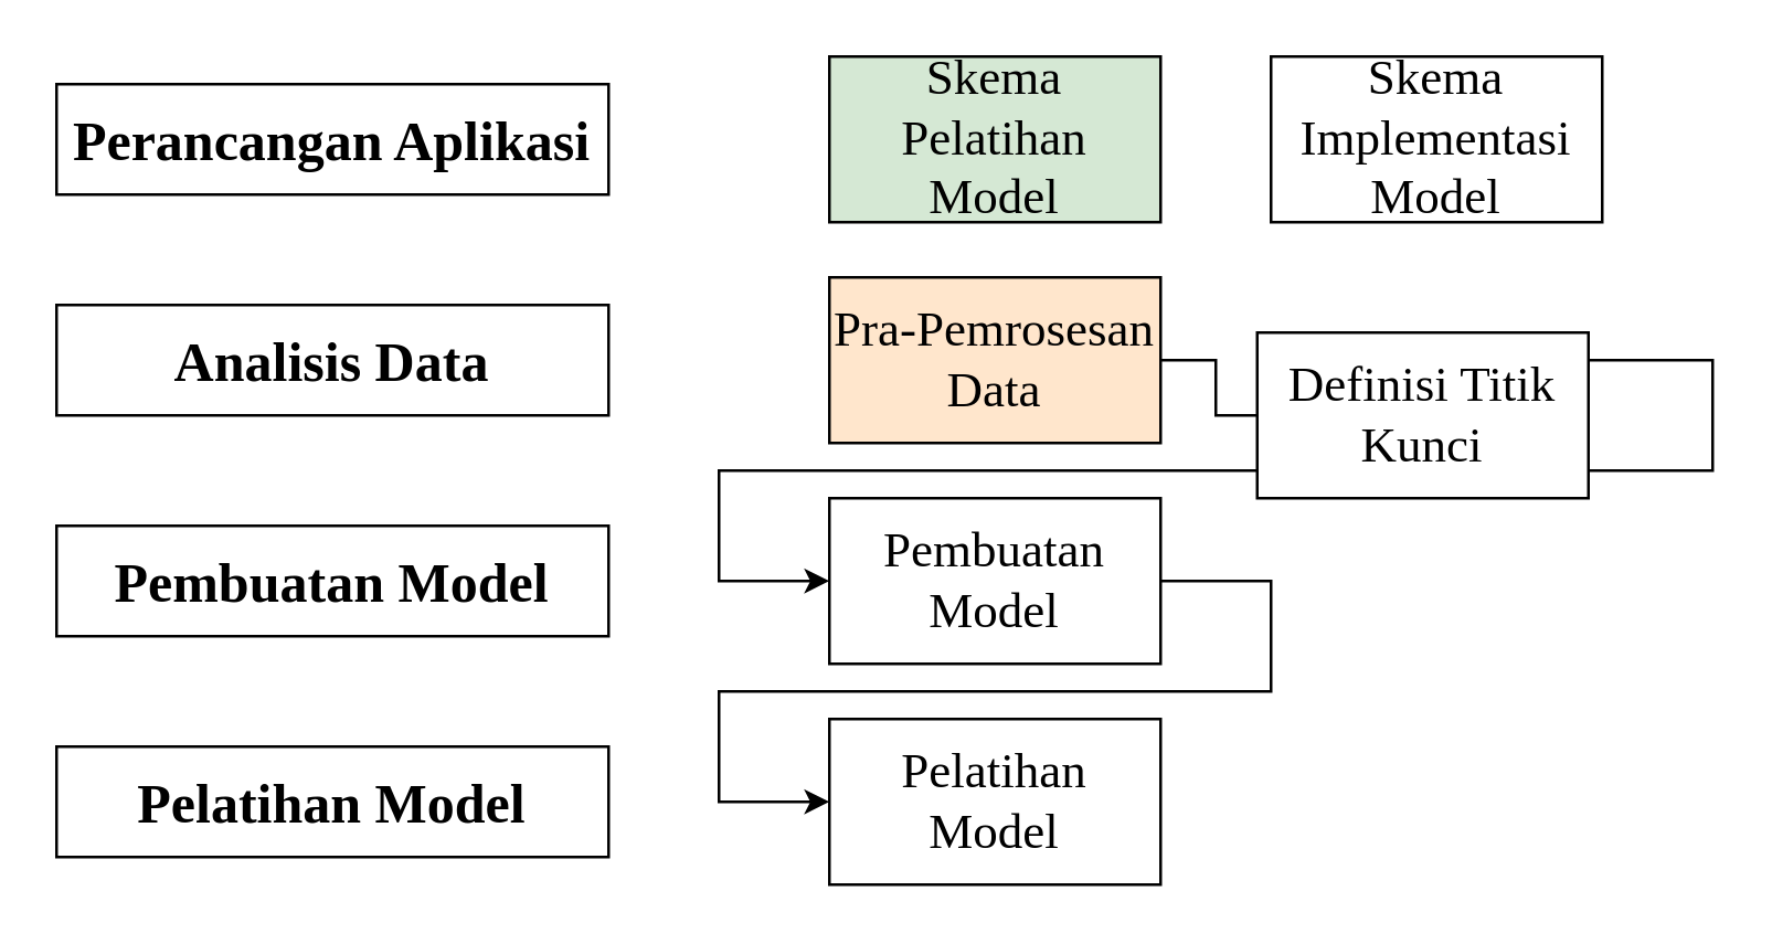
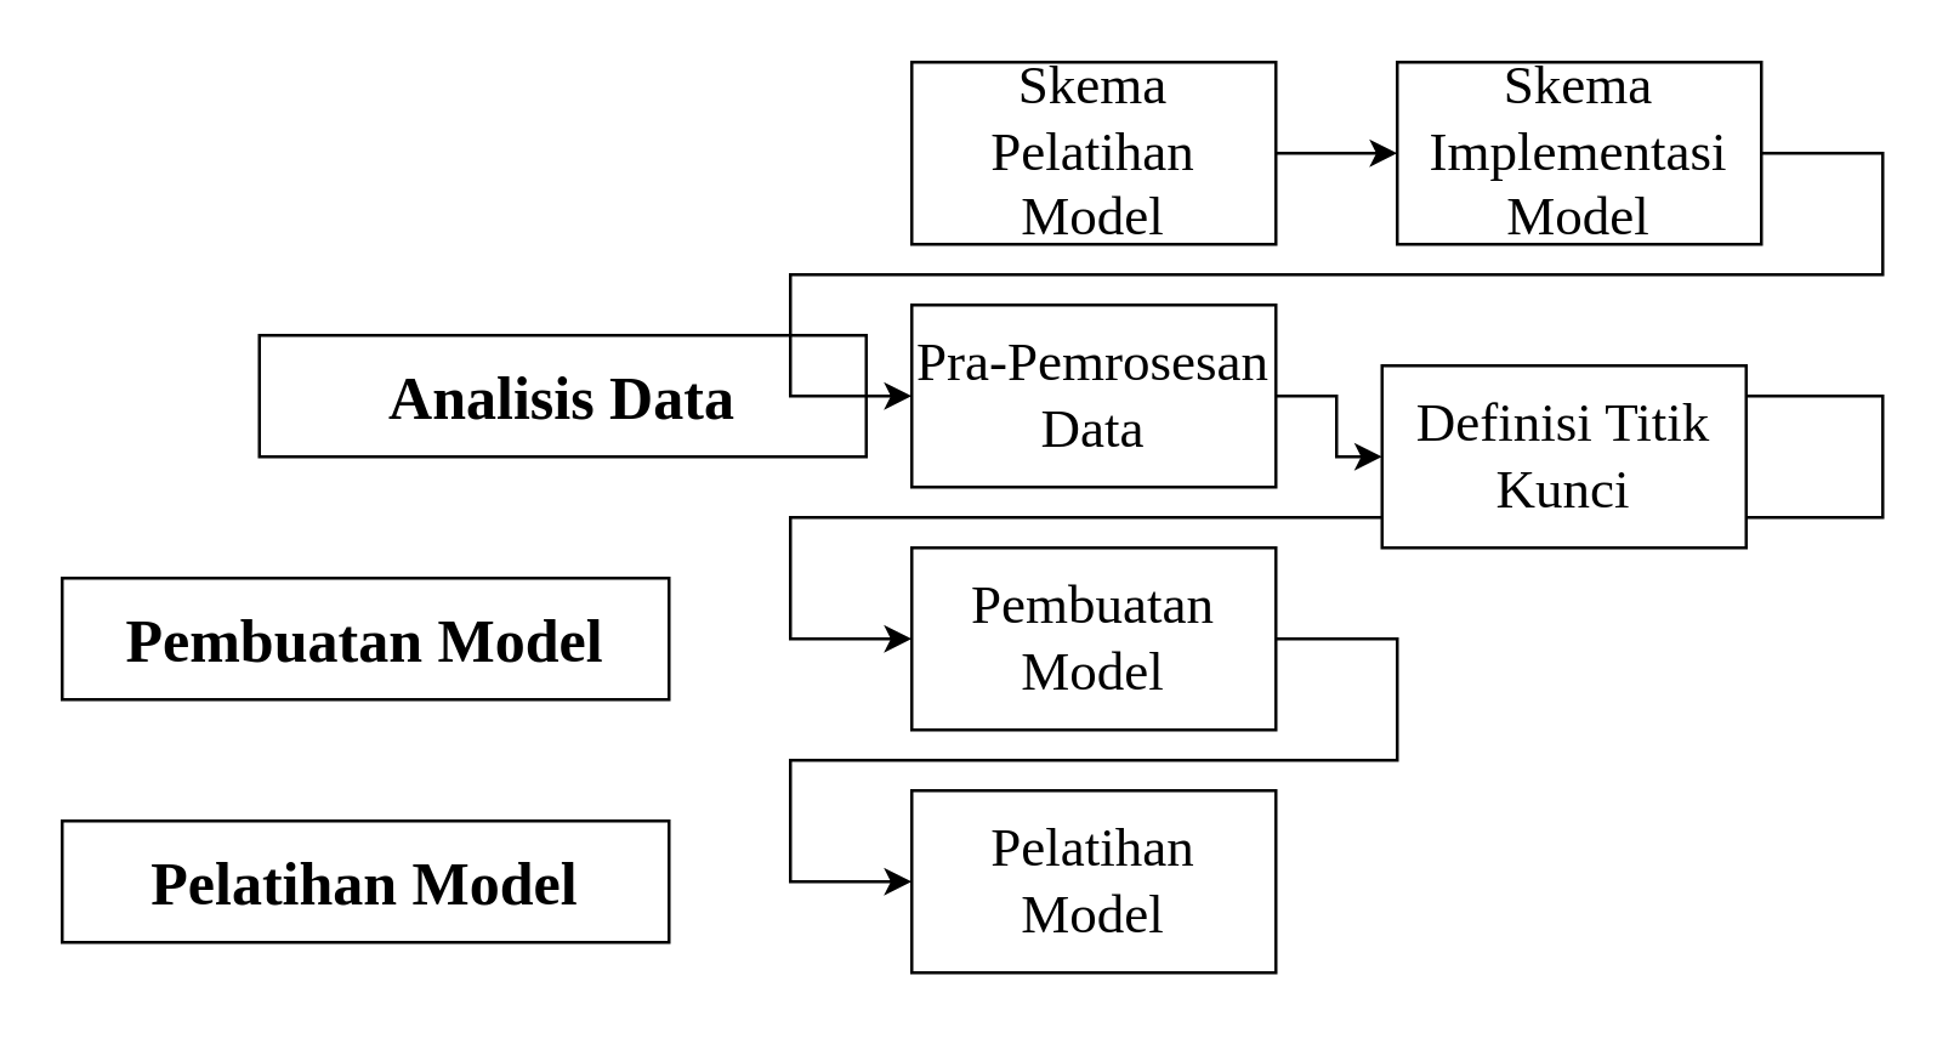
- <mxCell id="2" value="Perancangan Aplikasi" style="rounded=0;whiteSpace=wrap;html=1;fontFamily=Times New Roman;fontSize=20;fontStyle=1" parent="1" vertex="1"><mxGeometry y="30" width="200" height="40" as="geometry" x="20" /></mxCell>
- <mxCell id="7" value="Skema Pelatihan Model" style="rounded=0;whiteSpace=wrap;html=1;fontFamily=Times New Roman;fontSize=18;fillColor=#d5e8d4;" parent="1" vertex="1"><mxGeometry x="300" y="20" width="120" height="60" as="geometry" /></mxCell>
+ <mxCell id="7" value="Skema Pelatihan Model" style="rounded=0;whiteSpace=wrap;html=1;fontFamily=Times New Roman;fontSize=18;" parent="1" vertex="1"><mxGeometry x="300" y="20" width="120" height="60" as="geometry" /></mxCell>
+ <mxCell id="6" style="edgeStyle=orthogonalEdgeStyle;rounded=0;orthogonalLoop=1;jettySize=auto;html=1;entryX=0;entryY=0.5;entryDx=0;entryDy=0;fontFamily=Times New Roman;fontSize=14;" parent="1" source="7" target="9" edge="1"><mxGeometry relative="1" as="geometry" /></mxCell>
+ <mxCell id="8" style="edgeStyle=orthogonalEdgeStyle;rounded=0;orthogonalLoop=1;jettySize=auto;html=1;fontFamily=Times New Roman;fontSize=14;entryX=0;entryY=0.5;entryDx=0;entryDy=0;" parent="1" source="9" target="11" edge="1"><mxGeometry relative="1" as="geometry"><mxPoint x="660" y="120" as="targetPoint" /><Array as="points"><mxPoint x="620" y="50" /><mxPoint x="620" y="90" /><mxPoint x="260" y="90" /><mxPoint x="260" y="130" /></Array></mxGeometry></mxCell>
- <mxCell id="3" value="Analisis Data" style="rounded=0;whiteSpace=wrap;html=1;fontFamily=Times New Roman;fontSize=20;fontStyle=1" parent="1" vertex="1"><mxGeometry y="110" width="200" height="40" as="geometry" x="20" /></mxCell>
+ <mxCell id="3" value="Analisis Data" style="rounded=0;whiteSpace=wrap;html=1;fontFamily=Times New Roman;fontSize=20;fontStyle=1" parent="1" vertex="1"><mxGeometry x="85" y="110" width="200" height="40" as="geometry" /></mxCell>
- <mxCell id="11" value="Pra-Pemrosesan Data" style="rounded=0;whiteSpace=wrap;html=1;fontFamily=Times New Roman;fontSize=18;fillColor=#ffe6cc;" parent="1" vertex="1"><mxGeometry x="300" y="100" width="120" height="60" as="geometry" /></mxCell>
+ <mxCell id="11" value="Pra-Pemrosesan Data" style="rounded=0;whiteSpace=wrap;html=1;fontFamily=Times New Roman;fontSize=18;" parent="1" vertex="1"><mxGeometry x="300" y="100" width="120" height="60" as="geometry" /></mxCell>
- <mxCell id="10" style="edgeStyle=orthogonalEdgeStyle;rounded=0;orthogonalLoop=1;jettySize=auto;html=1;entryX=0;entryY=0.5;entryDx=0;entryDy=0;fontFamily=Times New Roman;fontSize=14;endArrow=none;" parent="1" source="11" target="13" edge="1"><mxGeometry relative="1" as="geometry" /></mxCell>
+ <mxCell id="10" style="edgeStyle=orthogonalEdgeStyle;rounded=0;orthogonalLoop=1;jettySize=auto;html=1;entryX=0;entryY=0.5;entryDx=0;entryDy=0;fontFamily=Times New Roman;fontSize=14;" parent="1" source="11" target="13" edge="1"><mxGeometry relative="1" as="geometry" /></mxCell>
